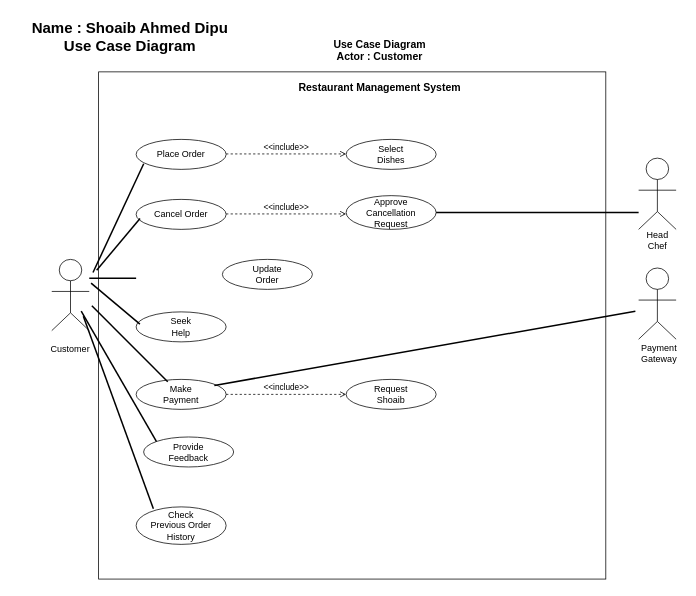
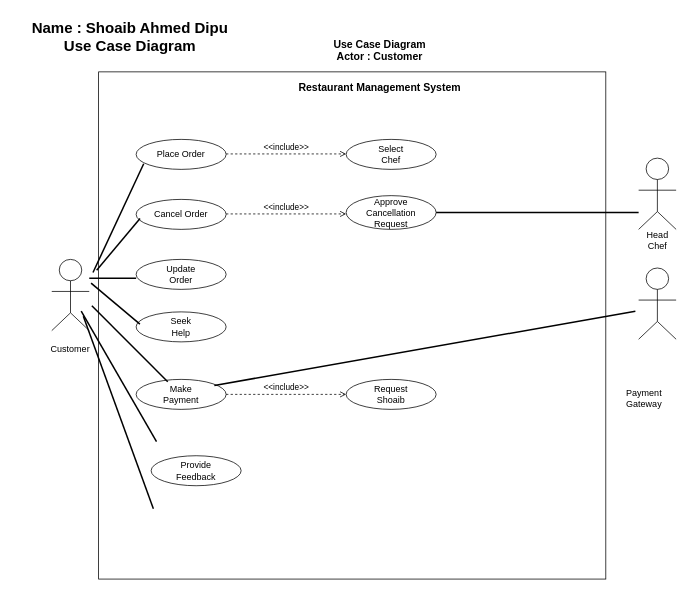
- <mxCell id="11" value="Select&lt;br&gt;Dishes" style="ellipse;whiteSpace=wrap;html=1;" parent="1" vertex="1"><mxGeometry x="461" y="170" width="120" height="40" as="geometry" /></mxCell>
+ <mxCell id="11" value="Select&lt;br&gt;Chef" style="ellipse;whiteSpace=wrap;html=1;" parent="1" vertex="1"><mxGeometry x="461" y="170" width="120" height="40" as="geometry" /></mxCell>
- <mxCell id="8" value="Update&lt;br&gt;Order" style="ellipse;whiteSpace=wrap;html=1;" parent="1" vertex="1"><mxGeometry x="296" y="330" width="120" height="40" as="geometry" /></mxCell>
+ <mxCell id="8" value="Update&lt;br&gt;Order" style="ellipse;whiteSpace=wrap;html=1;" parent="1" vertex="1"><mxGeometry x="181" y="330" width="120" height="40" as="geometry" /></mxCell>
- <mxCell id="19" value="Payment&lt;br&gt;Gateway" style="text;html=1;strokeColor=none;fillColor=none;align=center;verticalAlign=middle;whiteSpace=wrap;rounded=0;" parent="1" vertex="1"><mxGeometry x="851" y="440" width="55" height="30" as="geometry" /></mxCell>
+ <mxCell id="19" value="Payment&lt;br&gt;Gateway" style="text;html=1;strokeColor=none;fillColor=none;align=center;verticalAlign=middle;whiteSpace=wrap;rounded=0;" parent="1" vertex="1"><mxGeometry x="831" y="500" width="55" height="30" as="geometry" /></mxCell>
- <mxCell id="13" value="Provide&lt;br&gt;Feedback" style="ellipse;whiteSpace=wrap;html=1;" parent="1" vertex="1"><mxGeometry x="191" y="566.81" width="120" height="40" as="geometry" /></mxCell>
+ <mxCell id="13" value="Provide&lt;br&gt;Feedback" style="ellipse;whiteSpace=wrap;html=1;" parent="1" vertex="1"><mxGeometry x="201" y="591.81" width="120" height="40" as="geometry" /></mxCell>
- <mxCell id="17" value="Check&lt;br&gt;Previous Order&lt;br&gt;History" style="ellipse;whiteSpace=wrap;html=1;" parent="1" vertex="1"><mxGeometry x="181" y="660" width="120" height="50" as="geometry" /></mxCell>
